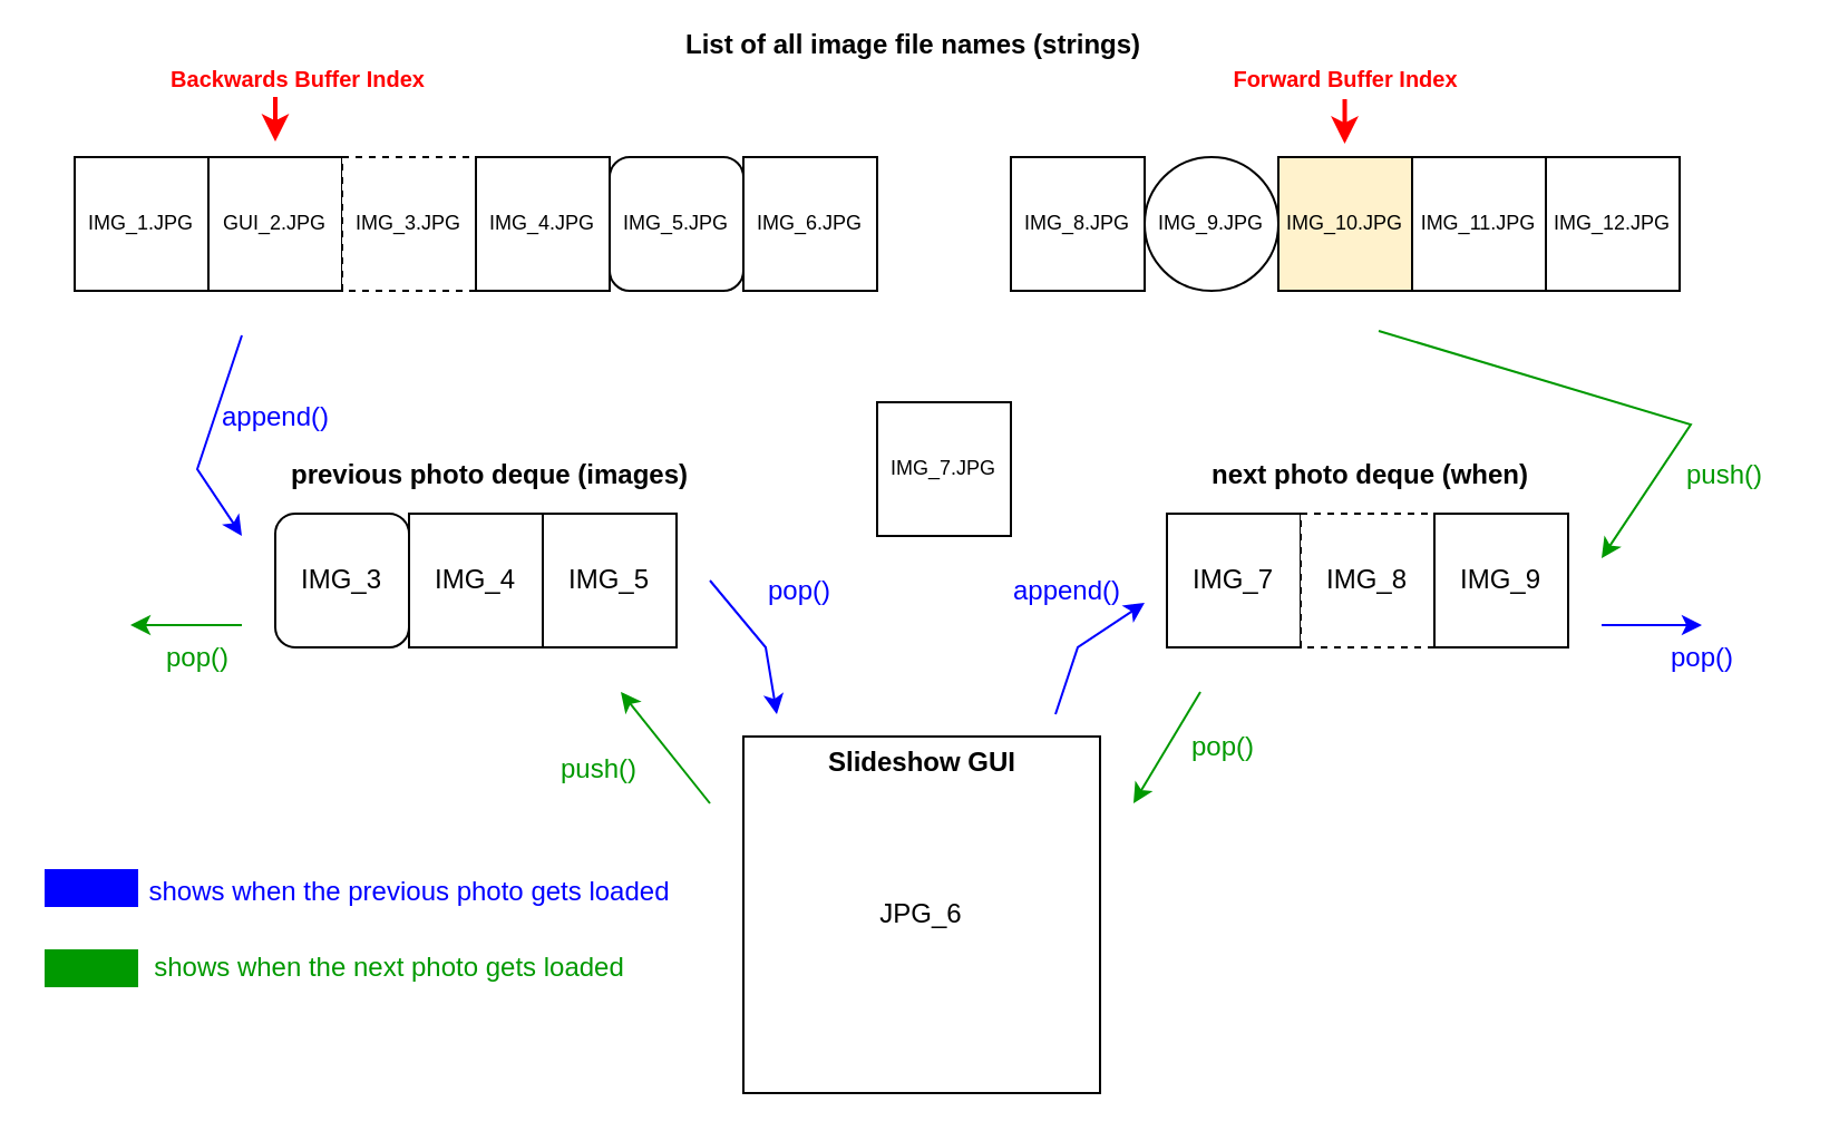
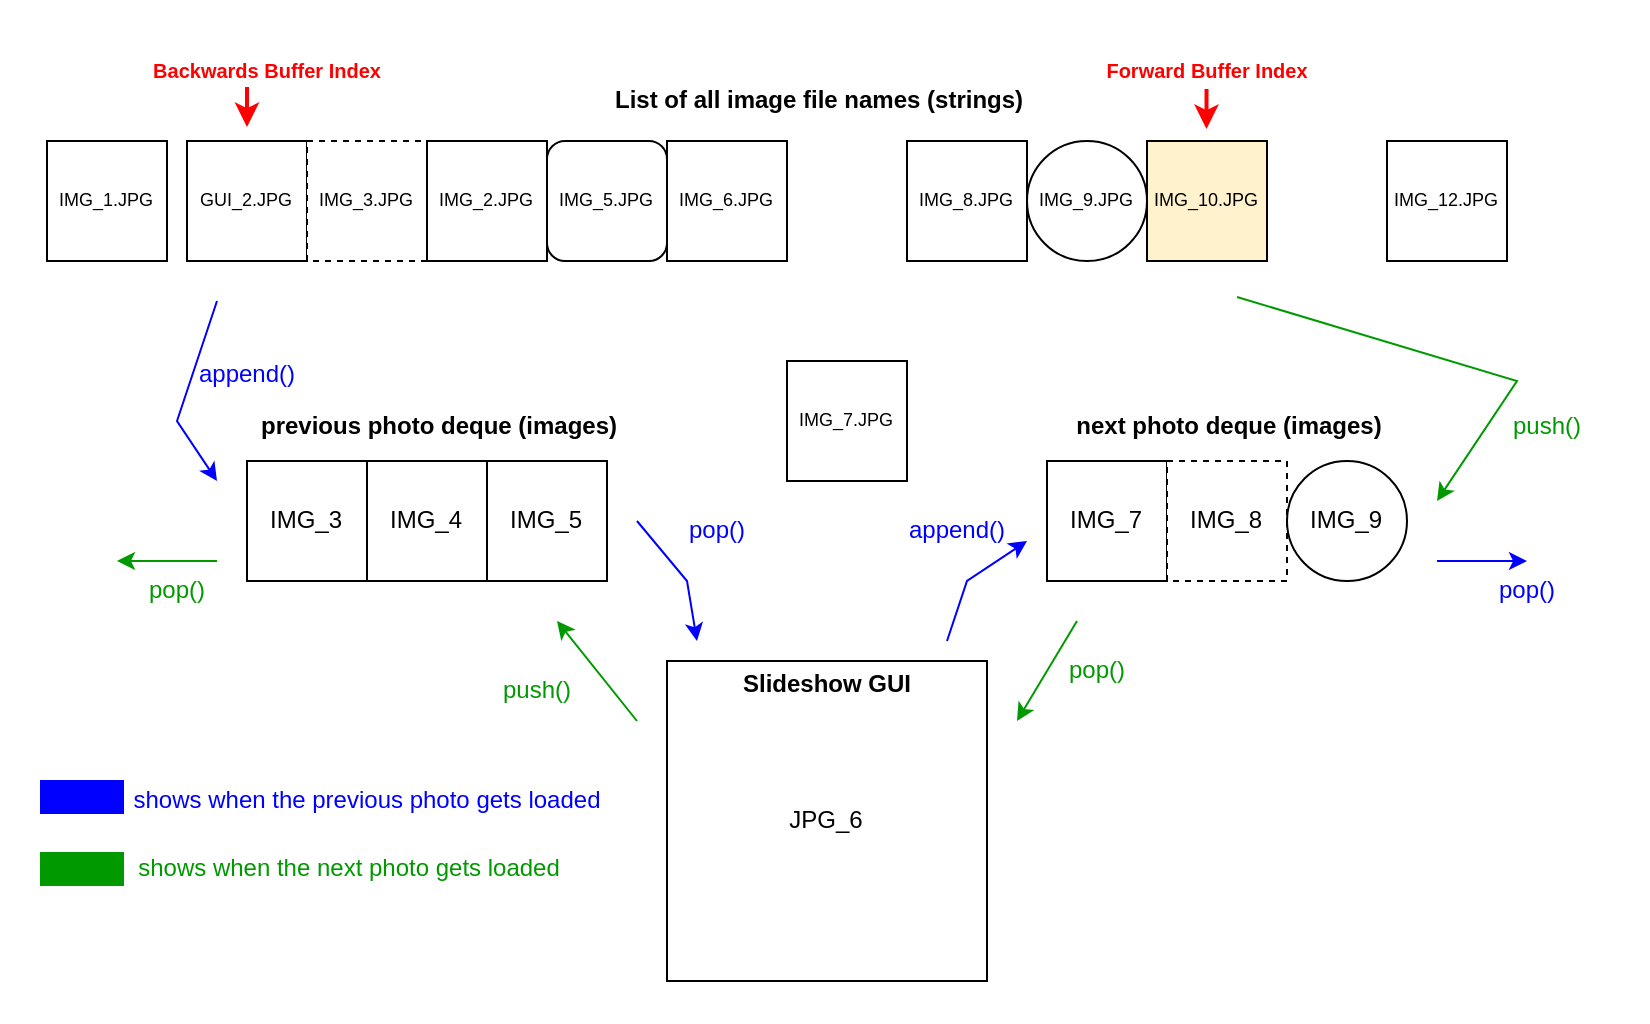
- <mxCell id="27" value="List of all image file names (strings)" style="text;html=1;align=center;verticalAlign=middle;resizable=0;points=[];autosize=1;strokeColor=none;fillColor=none;fontStyle=1" parent="1" vertex="1"><mxGeometry x="306" y="7" width="206" height="26" as="geometry" /></mxCell>
+ <mxCell id="27" value="List of all image file names (strings)" style="text;html=1;align=center;verticalAlign=middle;resizable=0;points=[];autosize=1;strokeColor=none;fillColor=none;fontStyle=1" parent="1" vertex="1"><mxGeometry x="306" y="37" width="206" height="26" as="geometry" /></mxCell>
- <mxCell id="12" value="IMG_1.JPG" style="whiteSpace=wrap;html=1;aspect=fixed;fontSize=9;" parent="1" vertex="1"><mxGeometry x="33" y="70" width="60" height="60" as="geometry" /></mxCell>
+ <mxCell id="12" value="IMG_1.JPG" style="whiteSpace=wrap;html=1;aspect=fixed;fontSize=9;" parent="1" vertex="1"><mxGeometry x="23" y="70" width="60" height="60" as="geometry" /></mxCell>
- <mxCell id="15" value="IMG_4.JPG" style="whiteSpace=wrap;html=1;aspect=fixed;fontSize=9;" parent="1" vertex="1"><mxGeometry x="213" y="70" width="60" height="60" as="geometry" /></mxCell>
+ <mxCell id="15" value="IMG_2.JPG" style="whiteSpace=wrap;html=1;aspect=fixed;fontSize=9;" parent="1" vertex="1"><mxGeometry x="213" y="70" width="60" height="60" as="geometry" /></mxCell>
- <mxCell id="22" value="IMG_11.JPG" style="whiteSpace=wrap;html=1;aspect=fixed;fontSize=9;" parent="1" vertex="1"><mxGeometry x="633" y="70" width="60" height="60" as="geometry" /></mxCell>
- <mxCell id="10" value="next photo deque (when)" style="text;html=1;align=center;verticalAlign=middle;resizable=0;points=[];autosize=1;strokeColor=none;fillColor=none;fontStyle=1" parent="1" vertex="1"><mxGeometry x="533" y="200" width="161" height="26" as="geometry" /></mxCell>
+ <mxCell id="10" value="next photo deque (images)" style="text;html=1;align=center;verticalAlign=middle;resizable=0;points=[];autosize=1;strokeColor=none;fillColor=none;fontStyle=1" parent="1" vertex="1"><mxGeometry x="533" y="200" width="161" height="26" as="geometry" /></mxCell>
- <mxCell id="2" value="IMG_3" style="whiteSpace=wrap;html=1;aspect=fixed;rounded=1;" parent="1" vertex="1"><mxGeometry x="123" y="230" width="60" height="60" as="geometry" /></mxCell>
+ <mxCell id="2" value="IMG_3" style="whiteSpace=wrap;html=1;aspect=fixed;" parent="1" vertex="1"><mxGeometry x="123" y="230" width="60" height="60" as="geometry" /></mxCell>
- <mxCell id="7" value="IMG_9" style="whiteSpace=wrap;html=1;aspect=fixed;" parent="1" vertex="1"><mxGeometry x="643" y="230" width="60" height="60" as="geometry" /></mxCell>
+ <mxCell id="7" value="IMG_9" style="ellipse;whiteSpace=wrap;html=1;aspect=fixed;" parent="1" vertex="1"><mxGeometry x="643" y="230" width="60" height="60" as="geometry" /></mxCell>
